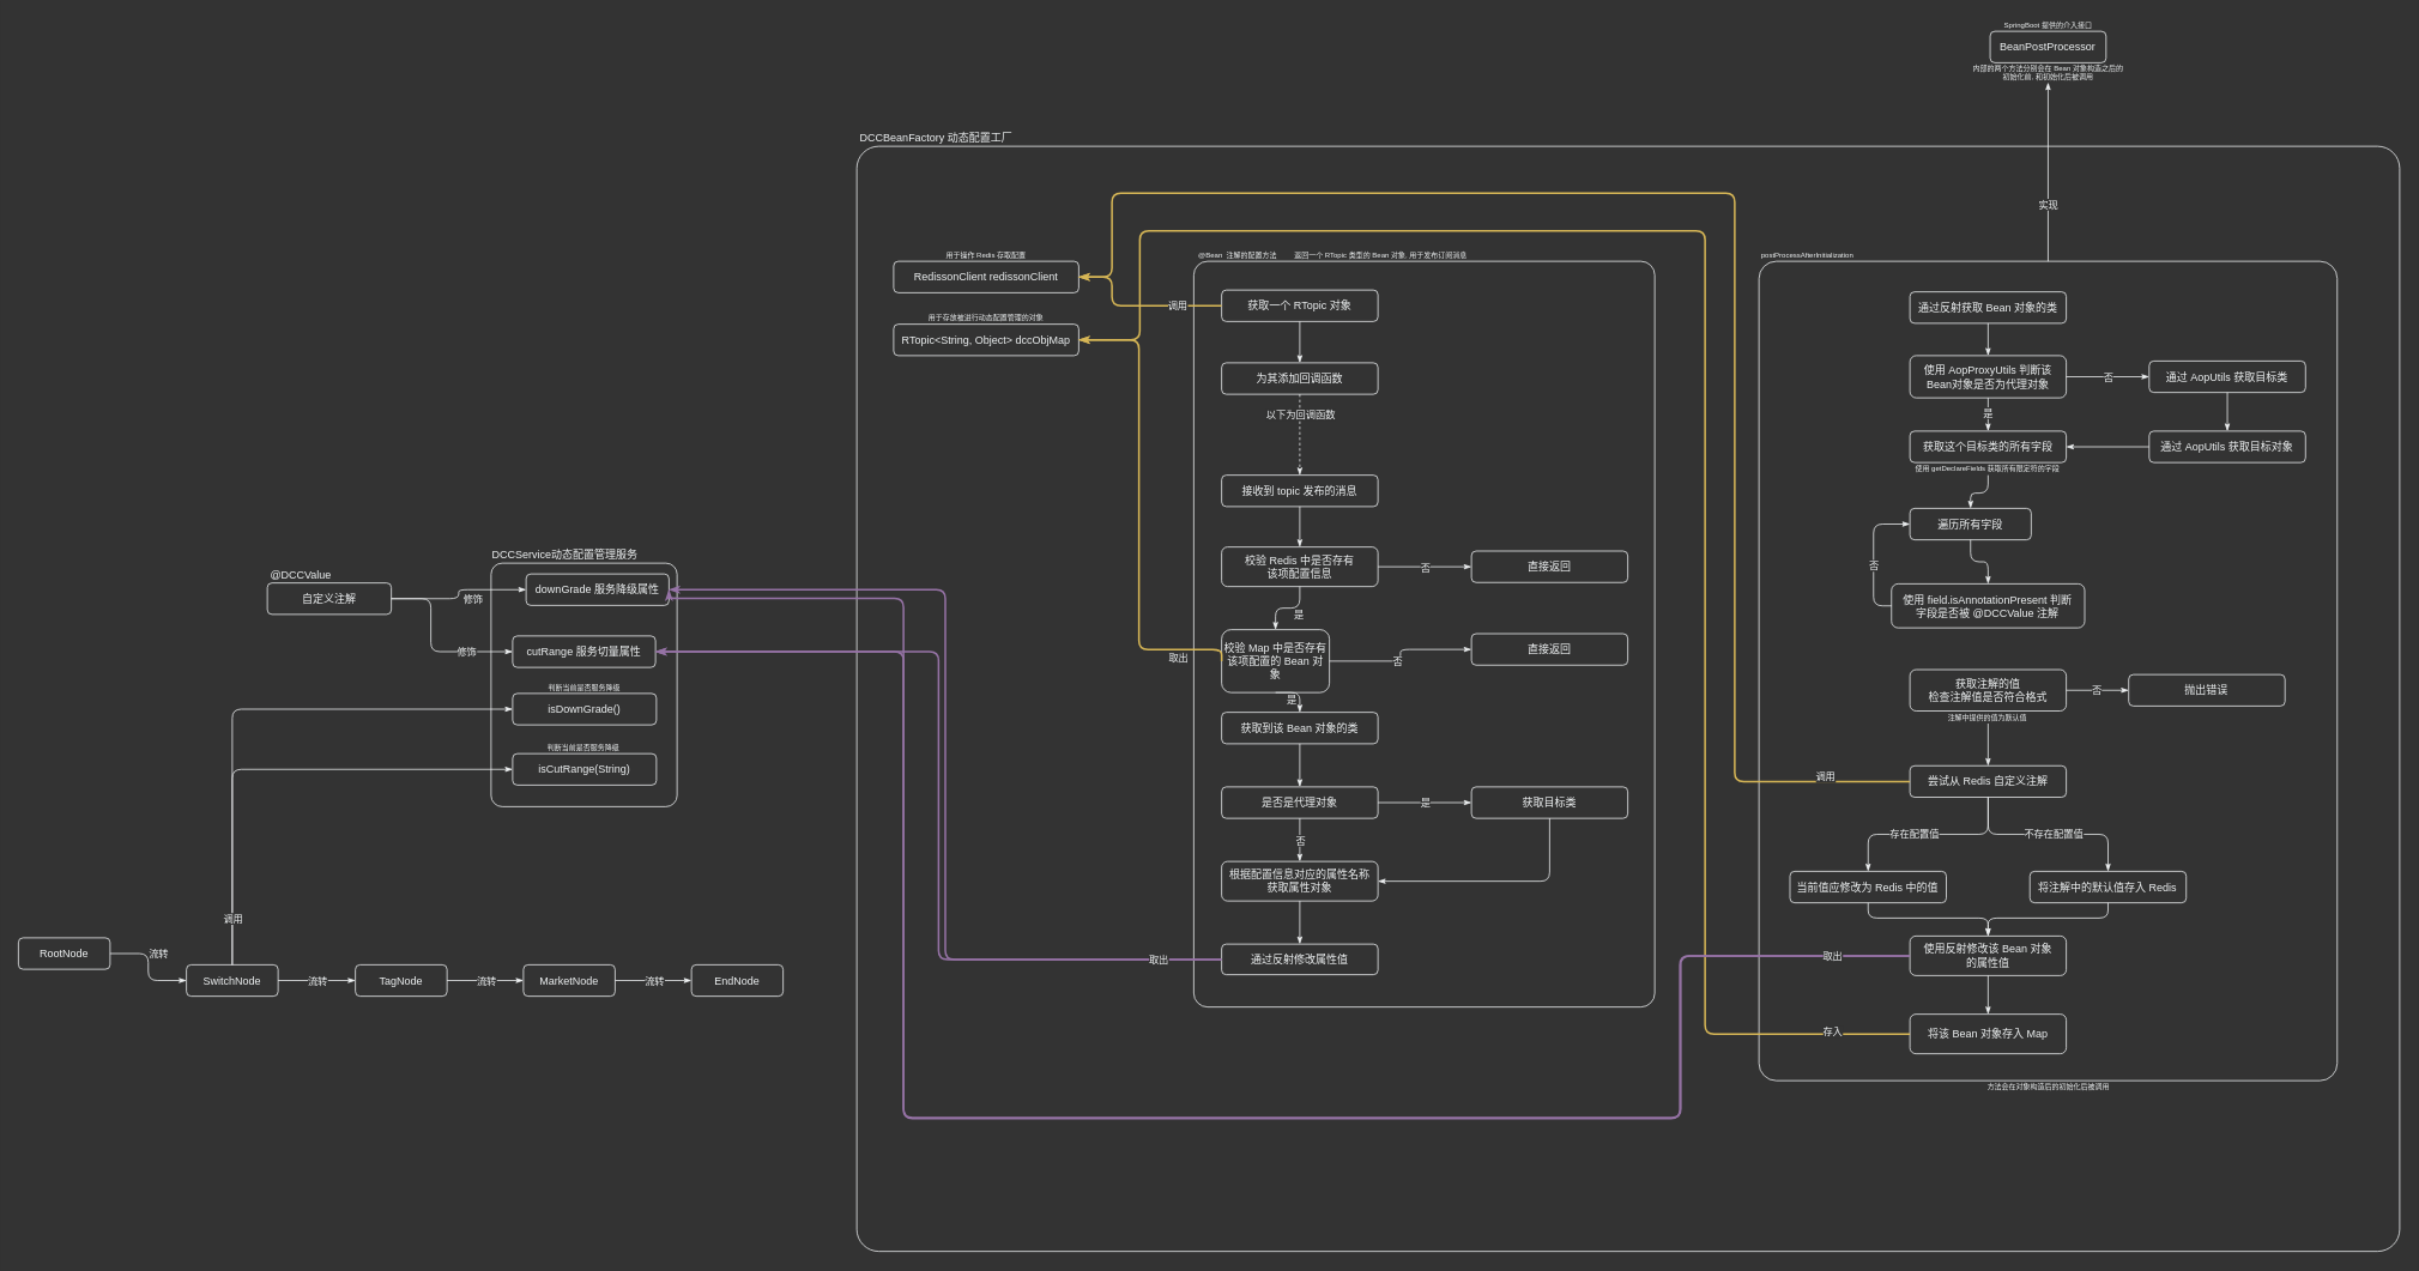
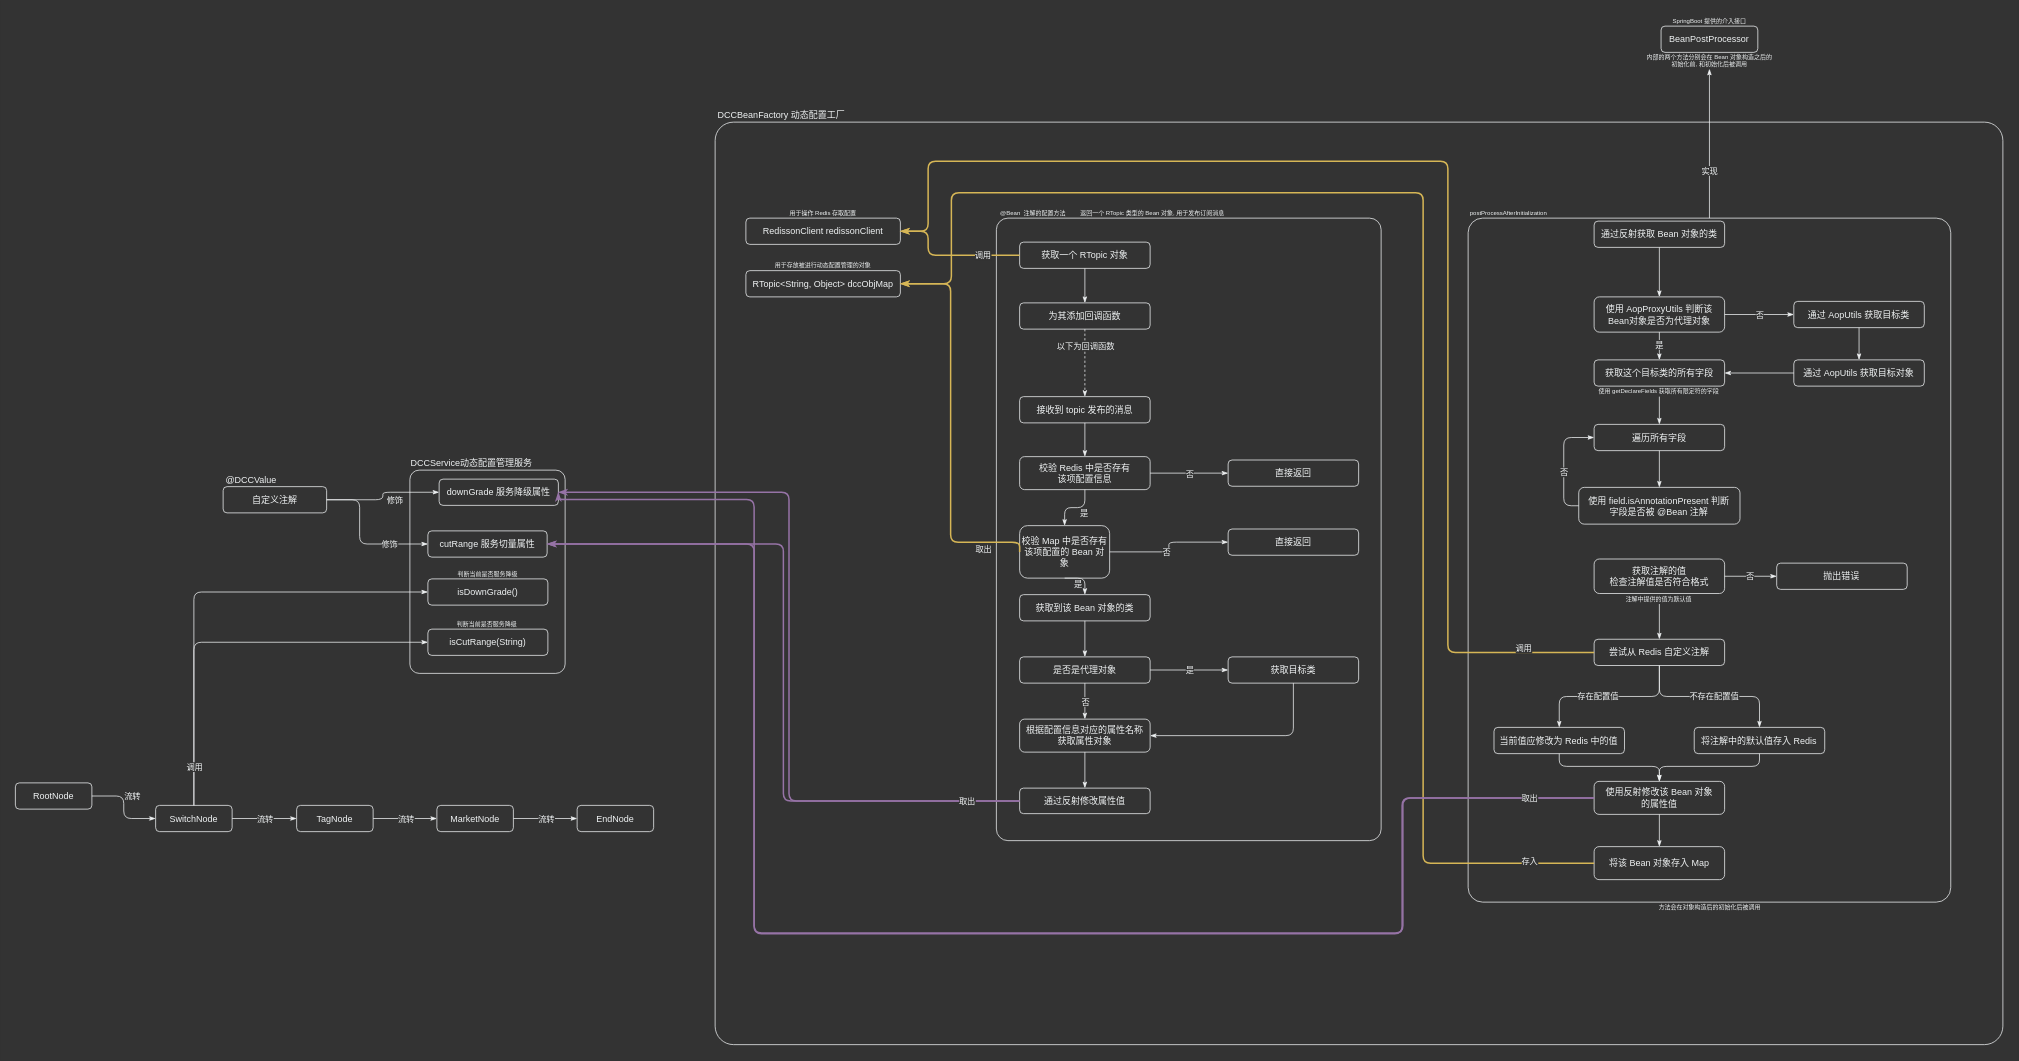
- <mxCell id="31" value="&lt;font color=&quot;#f0f3f4&quot;&gt;通过反射获取 Bean 对象的类&lt;/font&gt;" style="rounded=1;whiteSpace=wrap;html=1;fillStyle=auto;labelBackgroundColor=none;fillColor=light-dark(#333333, #ededed);strokeColor=light-dark(#f0f3f4, #ededed);gradientColor=none;points=[[0,0,0,0,0],[0,0.25,0,0,0],[0,0.5,0,0,0],[0,0.75,0,0,0],[0,1,0,0,0],[0.25,0,0,0,0],[0.25,1,0,0,0],[0.45,0,0,0,0],[0.5,0,0,0,0],[0.5,1,0,0,0],[0.55,0,0,0,0],[0.75,0,0,0,0],[0.75,1,0,0,0],[1,0,0,0,0],[1,0.25,0,0,0],[1,0.5,0,0,0],[1,0.75,0,0,0],[1,1,0,0,0]];" vertex="1" parent="1"><mxGeometry x="2124.98" y="324" width="174" height="35" as="geometry" /></mxCell>
+ <mxCell id="31" value="&lt;font color=&quot;#f0f3f4&quot;&gt;通过反射获取 Bean 对象的类&lt;/font&gt;" style="rounded=1;whiteSpace=wrap;html=1;fillStyle=auto;labelBackgroundColor=none;fillColor=light-dark(#333333, #ededed);strokeColor=light-dark(#f0f3f4, #ededed);gradientColor=none;points=[[0,0,0,0,0],[0,0.25,0,0,0],[0,0.5,0,0,0],[0,0.75,0,0,0],[0,1,0,0,0],[0.25,0,0,0,0],[0.25,1,0,0,0],[0.45,0,0,0,0],[0.5,0,0,0,0],[0.5,1,0,0,0],[0.55,0,0,0,0],[0.75,0,0,0,0],[0.75,1,0,0,0],[1,0,0,0,0],[1,0.25,0,0,0],[1,0.5,0,0,0],[1,0.75,0,0,0],[1,1,0,0,0]];" vertex="1" parent="1"><mxGeometry x="2124.98" y="294" width="174" height="35" as="geometry" /></mxCell>
- <mxCell id="42" value="&lt;font color=&quot;#f0f3f4&quot;&gt;遍历所有字段&lt;/font&gt;" style="rounded=1;whiteSpace=wrap;html=1;fillStyle=auto;labelBackgroundColor=none;fillColor=light-dark(#333333, #ededed);strokeColor=light-dark(#f0f3f4, #ededed);gradientColor=none;points=[[0,0,0,0,0],[0,0.25,0,0,0],[0,0.5,0,0,0],[0,0.75,0,0,0],[0,1,0,0,0],[0.25,0,0,0,0],[0.25,1,0,0,0],[0.45,0,0,0,0],[0.5,0,0,0,0],[0.5,1,0,0,0],[0.55,0,0,0,0],[0.75,0,0,0,0],[0.75,1,0,0,0],[1,0,0,0,0],[1,0.25,0,0,0],[1,0.5,0,0,0],[1,0.75,0,0,0],[1,1,0,0,0]];" vertex="1" parent="1"><mxGeometry x="2124.98" y="565" width="135" height="35" as="geometry" /></mxCell>
+ <mxCell id="42" value="&lt;font color=&quot;#f0f3f4&quot;&gt;遍历所有字段&lt;/font&gt;" style="rounded=1;whiteSpace=wrap;html=1;fillStyle=auto;labelBackgroundColor=none;fillColor=light-dark(#333333, #ededed);strokeColor=light-dark(#f0f3f4, #ededed);gradientColor=none;points=[[0,0,0,0,0],[0,0.25,0,0,0],[0,0.5,0,0,0],[0,0.75,0,0,0],[0,1,0,0,0],[0.25,0,0,0,0],[0.25,1,0,0,0],[0.45,0,0,0,0],[0.5,0,0,0,0],[0.5,1,0,0,0],[0.55,0,0,0,0],[0.75,0,0,0,0],[0.75,1,0,0,0],[1,0,0,0,0],[1,0.25,0,0,0],[1,0.5,0,0,0],[1,0.75,0,0,0],[1,1,0,0,0]];" vertex="1" parent="1"><mxGeometry x="2124.98" y="565" width="174" height="35" as="geometry" /></mxCell>
- <mxCell id="44" value="&lt;font color=&quot;#f0f3f4&quot;&gt;使用 field.isAnnotationPresent 判断&lt;/font&gt;&lt;div&gt;&lt;font color=&quot;#f0f3f4&quot;&gt;字段是否被 @DCCValue 注解&lt;/font&gt;&lt;/div&gt;" style="rounded=1;whiteSpace=wrap;html=1;fillStyle=auto;labelBackgroundColor=none;fillColor=light-dark(#333333, #ededed);strokeColor=light-dark(#f0f3f4, #ededed);gradientColor=none;points=[[0,0,0,0,0],[0,0.25,0,0,0],[0,0.5,0,0,0],[0,0.75,0,0,0],[0,1,0,0,0],[0.25,0,0,0,0],[0.25,1,0,0,0],[0.45,0,0,0,0],[0.5,0,0,0,0],[0.5,1,0,0,0],[0.55,0,0,0,0],[0.75,0,0,0,0],[0.75,1,0,0,0],[1,0,0,0,0],[1,0.25,0,0,0],[1,0.5,0,0,0],[1,0.75,0,0,0],[1,1,0,0,0]];" vertex="1" parent="1"><mxGeometry x="2104.48" y="649" width="215" height="49" as="geometry" /></mxCell>
+ <mxCell id="44" value="&lt;font color=&quot;#f0f3f4&quot;&gt;使用 field.isAnnotationPresent 判断&lt;/font&gt;&lt;div&gt;&lt;font color=&quot;#f0f3f4&quot;&gt;字段是否被 @Bean 注解&lt;/font&gt;&lt;/div&gt;" style="rounded=1;whiteSpace=wrap;html=1;fillStyle=auto;labelBackgroundColor=none;fillColor=light-dark(#333333, #ededed);strokeColor=light-dark(#f0f3f4, #ededed);gradientColor=none;points=[[0,0,0,0,0],[0,0.25,0,0,0],[0,0.5,0,0,0],[0,0.75,0,0,0],[0,1,0,0,0],[0.25,0,0,0,0],[0.25,1,0,0,0],[0.45,0,0,0,0],[0.5,0,0,0,0],[0.5,1,0,0,0],[0.55,0,0,0,0],[0.75,0,0,0,0],[0.75,1,0,0,0],[1,0,0,0,0],[1,0.25,0,0,0],[1,0.5,0,0,0],[1,0.75,0,0,0],[1,1,0,0,0]];" vertex="1" parent="1"><mxGeometry x="2104.48" y="649" width="215" height="49" as="geometry" /></mxCell>
